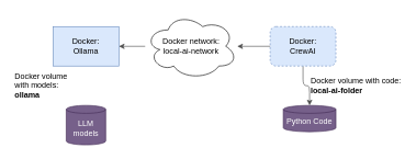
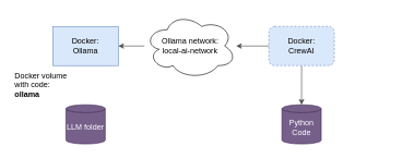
- <mxCell id="11" value="Docker network:&lt;br&gt;local-ai-network&lt;br&gt;" style="text;html=1;strokeColor=none;fillColor=none;align=center;verticalAlign=middle;whiteSpace=wrap;rounded=0;" parent="1" vertex="1"><mxGeometry x="240" y="60" width="100" height="20" as="geometry" /></mxCell>
+ <mxCell id="11" value="Ollama network:&lt;br&gt;local-ai-network&lt;br&gt;" style="text;html=1;strokeColor=none;fillColor=none;align=center;verticalAlign=middle;whiteSpace=wrap;rounded=0;" parent="1" vertex="1"><mxGeometry x="240" y="60" width="100" height="20" as="geometry" /></mxCell>
- <mxCell id="12" value="Docker volume with models:&lt;br&gt;&lt;b&gt;ollama&lt;/b&gt;" style="text;html=1;strokeColor=none;fillColor=none;align=left;verticalAlign=middle;whiteSpace=wrap;rounded=0;" parent="1" vertex="1"><mxGeometry x="20" y="120" width="90" height="20" as="geometry" /></mxCell>
+ <mxCell id="12" value="Docker volume with code:&lt;br&gt;&lt;b&gt;ollama&lt;/b&gt;" style="text;html=1;strokeColor=none;fillColor=none;align=left;verticalAlign=middle;whiteSpace=wrap;rounded=0;" parent="1" vertex="1"><mxGeometry x="20" y="120" width="90" height="20" as="geometry" /></mxCell>
- <mxCell id="8" value="Docker volume with code:&lt;br&gt;&lt;b&gt;local-ai-folder&lt;/b&gt;" style="text;html=1;strokeColor=none;fillColor=none;align=left;verticalAlign=middle;whiteSpace=wrap;rounded=0;" parent="1" vertex="1"><mxGeometry x="470" y="120" width="140" height="20" as="geometry" /></mxCell>
- <mxCell id="6" value="Python Code" style="shape=cylinder3;whiteSpace=wrap;html=1;boundedLbl=1;backgroundOutline=1;size=6.01;fillColor=#76608a;fontColor=#ffffff;strokeColor=#432D57;" parent="1" vertex="1"><mxGeometry x="430" y="160" width="80" height="40" as="geometry" /></mxCell>
+ <mxCell id="6" value="Python Code" style="shape=cylinder3;whiteSpace=wrap;html=1;boundedLbl=1;backgroundOutline=1;size=6.01;fillColor=#76608a;fontColor=#ffffff;strokeColor=#432D57;" parent="1" vertex="1"><mxGeometry x="430" y="160" width="60" height="60" as="geometry" /></mxCell>
- <mxCell id="7" value="LLM models" style="shape=cylinder3;whiteSpace=wrap;html=1;boundedLbl=1;backgroundOutline=1;size=6.01;fillColor=#76608a;fontColor=#ffffff;strokeColor=#432D57;" parent="1" vertex="1"><mxGeometry x="100" y="160" width="60" height="60" as="geometry" /></mxCell>
+ <mxCell id="7" value="LLM folder" style="shape=cylinder3;whiteSpace=wrap;html=1;boundedLbl=1;backgroundOutline=1;size=6.01;fillColor=#76608a;fontColor=#ffffff;strokeColor=#432D57;" parent="1" vertex="1"><mxGeometry x="100" y="160" width="60" height="60" as="geometry" /></mxCell>
